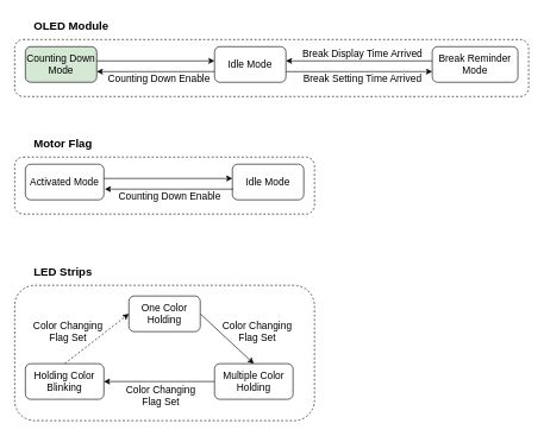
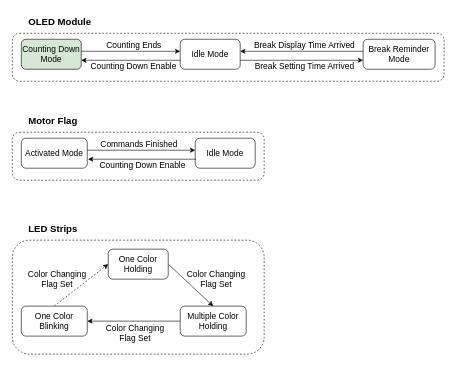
+ <mxCell id="7" value="&lt;span style=&quot;font-size: 14px;&quot;&gt;Counting Ends&lt;/span&gt;" style="text;html=1;align=center;verticalAlign=middle;whiteSpace=wrap;rounded=0;" vertex="1" parent="1"><mxGeometry x="172.5" y="60" width="100" height="30" as="geometry" /></mxCell>
+ <mxCell id="16" value="&lt;span style=&quot;font-size: 14px;&quot;&gt;Commands Finished&lt;/span&gt;" style="text;html=1;align=center;verticalAlign=middle;whiteSpace=wrap;rounded=0;" vertex="1" parent="1"><mxGeometry x="160" y="225" width="142.5" height="30" as="geometry" /></mxCell>
- <mxCell id="26" value="&lt;span style=&quot;font-size: 14px;&quot;&gt;Holding Color Blinking&lt;/span&gt;" style="rounded=1;whiteSpace=wrap;html=1;" vertex="1" parent="1"><mxGeometry x="35" y="510" width="110" height="50" as="geometry" /></mxCell>
+ <mxCell id="26" value="&lt;span style=&quot;font-size: 14px;&quot;&gt;One Color Blinking&lt;/span&gt;" style="rounded=1;whiteSpace=wrap;html=1;" vertex="1" parent="1"><mxGeometry x="35" y="510" width="110" height="50" as="geometry" /></mxCell>
